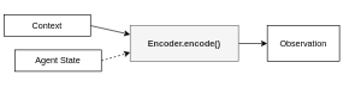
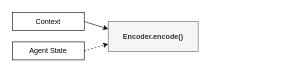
- <mxCell id="5" value="Context" style="rounded=0;whiteSpace=wrap;html=1;" parent="1" vertex="1"><mxGeometry x="5" y="20" width="120" height="30" as="geometry" /></mxCell>
+ <mxCell id="5" value="Context" style="rounded=0;whiteSpace=wrap;html=1;" parent="1" vertex="1"><mxGeometry x="20" y="20" width="120" height="30" as="geometry" /></mxCell>
- <mxCell id="2" style="edgeStyle=orthogonalEdgeStyle;rounded=0;orthogonalLoop=1;jettySize=auto;html=1;exitX=1;exitY=0.5;exitDx=0;exitDy=0;entryX=0;entryY=0.5;entryDx=0;entryDy=0;" parent="1" source="3" target="6" edge="1"><mxGeometry relative="1" as="geometry"><mxPoint x="320" y="65" as="targetPoint" /></mxGeometry></mxCell>
- <mxCell id="6" value="Observation" style="rounded=0;whiteSpace=wrap;html=1;" parent="1" vertex="1"><mxGeometry x="370" y="35" width="100" height="50" as="geometry" /></mxCell>
